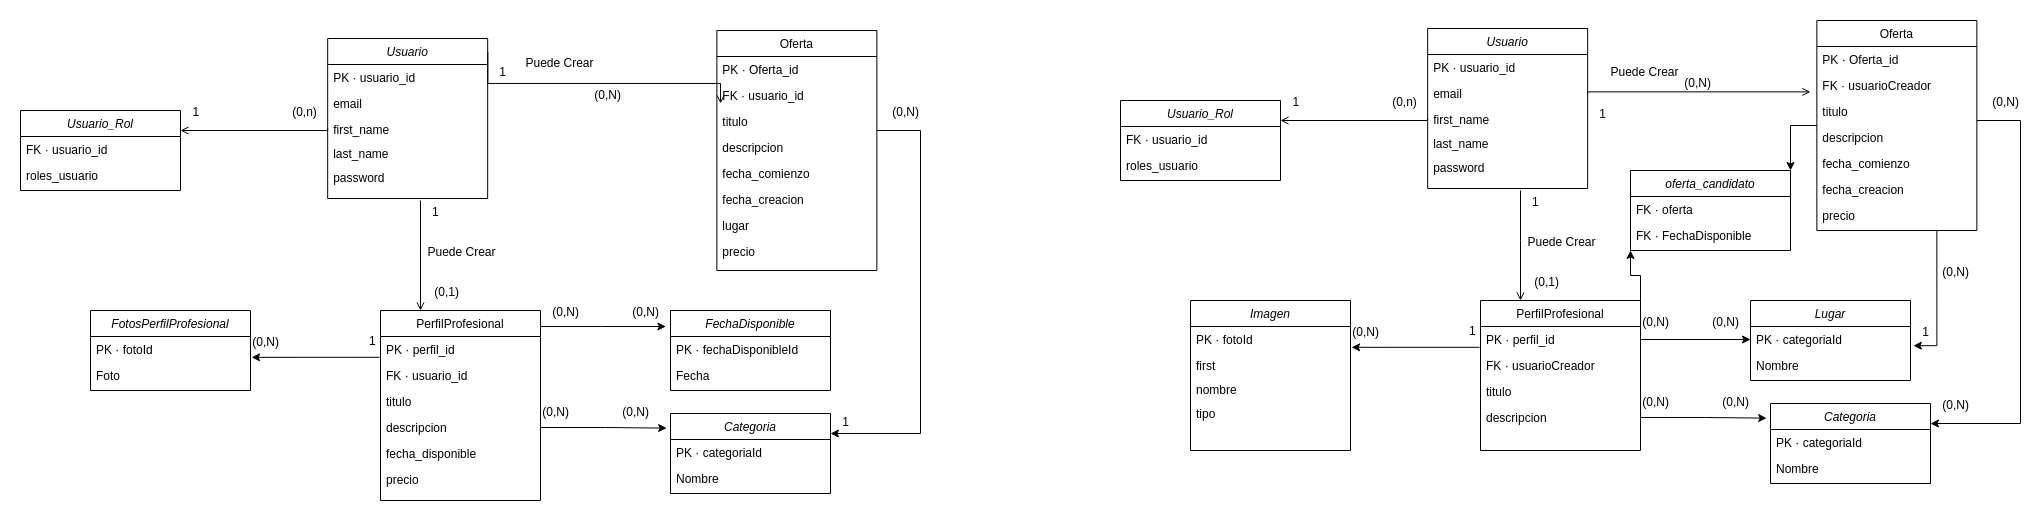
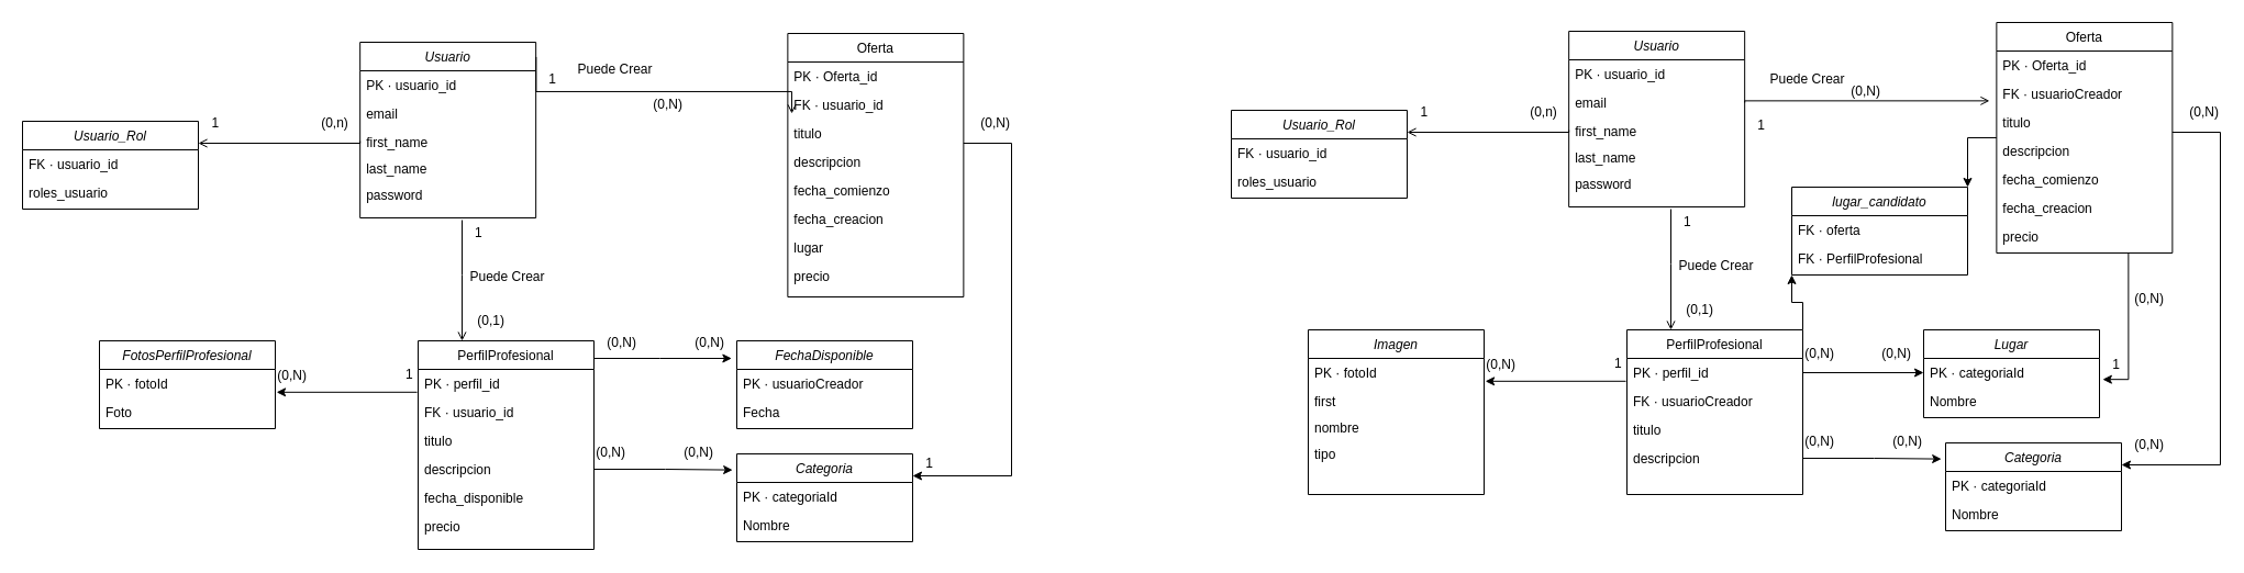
- <mxCell id="120" value="oferta_candidato" style="swimlane;fontStyle=2;align=center;verticalAlign=top;childLayout=stackLayout;horizontal=1;startSize=26;horizontalStack=0;resizeParent=1;resizeLast=0;collapsible=1;marginBottom=0;rounded=0;shadow=0;strokeWidth=1;" vertex="1" parent="1"><mxGeometry x="1630" y="170" width="160" height="80" as="geometry"><mxRectangle x="230" y="140" width="160" height="26" as="alternateBounds" /></mxGeometry></mxCell>
+ <mxCell id="120" value="lugar_candidato" style="swimlane;fontStyle=2;align=center;verticalAlign=top;childLayout=stackLayout;horizontal=1;startSize=26;horizontalStack=0;resizeParent=1;resizeLast=0;collapsible=1;marginBottom=0;rounded=0;shadow=0;strokeWidth=1;" vertex="1" parent="1"><mxGeometry x="1630" y="170" width="160" height="80" as="geometry"><mxRectangle x="230" y="140" width="160" height="26" as="alternateBounds" /></mxGeometry></mxCell>
- <mxCell id="122" value="FK · FechaDisponible" style="text;align=left;verticalAlign=top;spacingLeft=4;spacingRight=4;overflow=hidden;rotatable=0;points=[[0,0.5],[1,0.5]];portConstraint=eastwest;rounded=0;shadow=0;html=0;" vertex="1" parent="120"><mxGeometry y="52" width="160" height="24" as="geometry" /></mxCell>
+ <mxCell id="122" value="FK · PerfilProfesional" style="text;align=left;verticalAlign=top;spacingLeft=4;spacingRight=4;overflow=hidden;rotatable=0;points=[[0,0.5],[1,0.5]];portConstraint=eastwest;rounded=0;shadow=0;html=0;" vertex="1" parent="120"><mxGeometry y="52" width="160" height="24" as="geometry" /></mxCell>
- <mxCell id="52" value="PK · fechaDisponibleId" style="text;align=left;verticalAlign=top;spacingLeft=4;spacingRight=4;overflow=hidden;rotatable=0;points=[[0,0.5],[1,0.5]];portConstraint=eastwest;" parent="51" vertex="1"><mxGeometry y="26" width="160" height="26" as="geometry" /></mxCell>
+ <mxCell id="52" value="PK · usuarioCreador" style="text;align=left;verticalAlign=top;spacingLeft=4;spacingRight=4;overflow=hidden;rotatable=0;points=[[0,0.5],[1,0.5]];portConstraint=eastwest;" parent="51" vertex="1"><mxGeometry y="26" width="160" height="26" as="geometry" /></mxCell>
